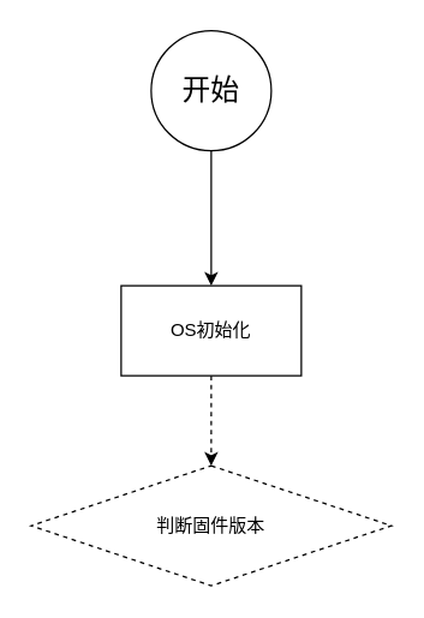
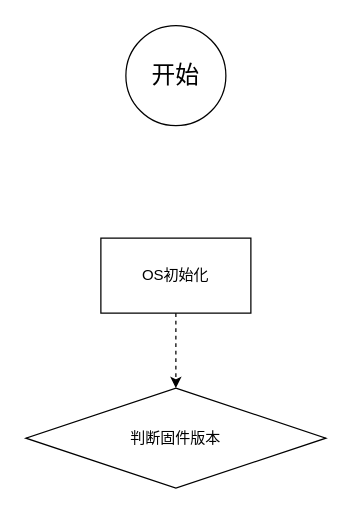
- <mxCell id="2" value="" style="edgeStyle=orthogonalEdgeStyle;rounded=0;orthogonalLoop=1;jettySize=auto;html=1;" edge="1" parent="1" source="3" target="4"><mxGeometry relative="1" as="geometry" /></mxCell>
- <mxCell id="6" value="判断固件版本" style="rhombus;whiteSpace=wrap;html=1;dashed=1;" vertex="1" parent="1"><mxGeometry x="20" y="310" width="240" height="80" as="geometry" /></mxCell>
+ <mxCell id="6" value="判断固件版本" style="rhombus;whiteSpace=wrap;html=1;" vertex="1" parent="1"><mxGeometry x="20" y="310" width="240" height="80" as="geometry" /></mxCell>
